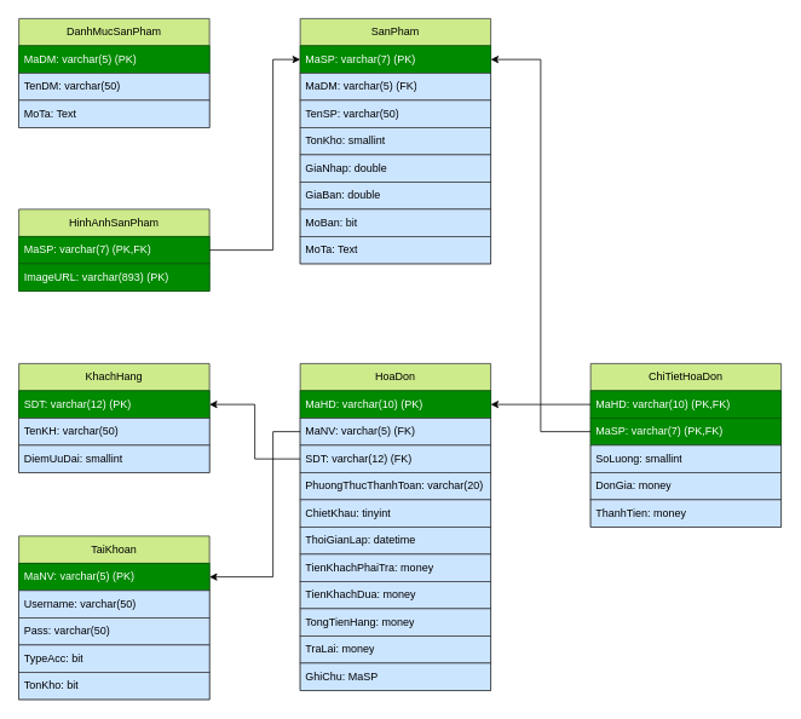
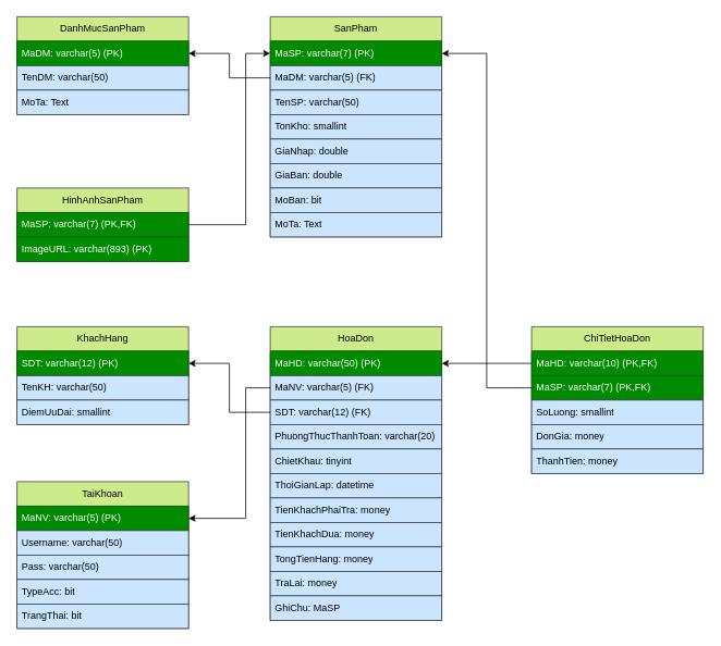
+ <mxCell id="47" style="edgeStyle=orthogonalEdgeStyle;rounded=0;orthogonalLoop=1;jettySize=auto;html=1;exitX=0;exitY=0.5;exitDx=0;exitDy=0;entryX=1;entryY=0.5;entryDx=0;entryDy=0;" parent="1" source="27" target="43" edge="1"><mxGeometry relative="1" as="geometry" /></mxCell>
- <mxCell id="3" value="MaHD: varchar(10) (PK)" style="text;strokeColor=#005700;fillColor=#008a00;align=left;verticalAlign=middle;spacingLeft=4;spacingRight=4;overflow=hidden;points=[[0,0.5],[1,0.5]];portConstraint=eastwest;rotatable=0;whiteSpace=wrap;html=1;fontColor=#ffffff;" parent="2" vertex="1"><mxGeometry y="30" width="210" height="30" as="geometry" /></mxCell>
+ <mxCell id="3" value="MaHD: varchar(50) (PK)" style="text;strokeColor=#005700;fillColor=#008a00;align=left;verticalAlign=middle;spacingLeft=4;spacingRight=4;overflow=hidden;points=[[0,0.5],[1,0.5]];portConstraint=eastwest;rotatable=0;whiteSpace=wrap;html=1;fontColor=#ffffff;" parent="2" vertex="1"><mxGeometry y="30" width="210" height="30" as="geometry" /></mxCell>
- <mxCell id="40" value="TonKho: bit" style="text;strokeColor=#36393d;fillColor=#cce5ff;align=left;verticalAlign=middle;spacingLeft=4;spacingRight=4;overflow=hidden;points=[[0,0.5],[1,0.5]];portConstraint=eastwest;rotatable=0;whiteSpace=wrap;html=1;" parent="35" vertex="1"><mxGeometry y="150" width="210" height="30" as="geometry" /></mxCell>
+ <mxCell id="40" value="TrangThai: bit" style="text;strokeColor=#36393d;fillColor=#cce5ff;align=left;verticalAlign=middle;spacingLeft=4;spacingRight=4;overflow=hidden;points=[[0,0.5],[1,0.5]];portConstraint=eastwest;rotatable=0;whiteSpace=wrap;html=1;" parent="35" vertex="1"><mxGeometry y="150" width="210" height="30" as="geometry" /></mxCell>
